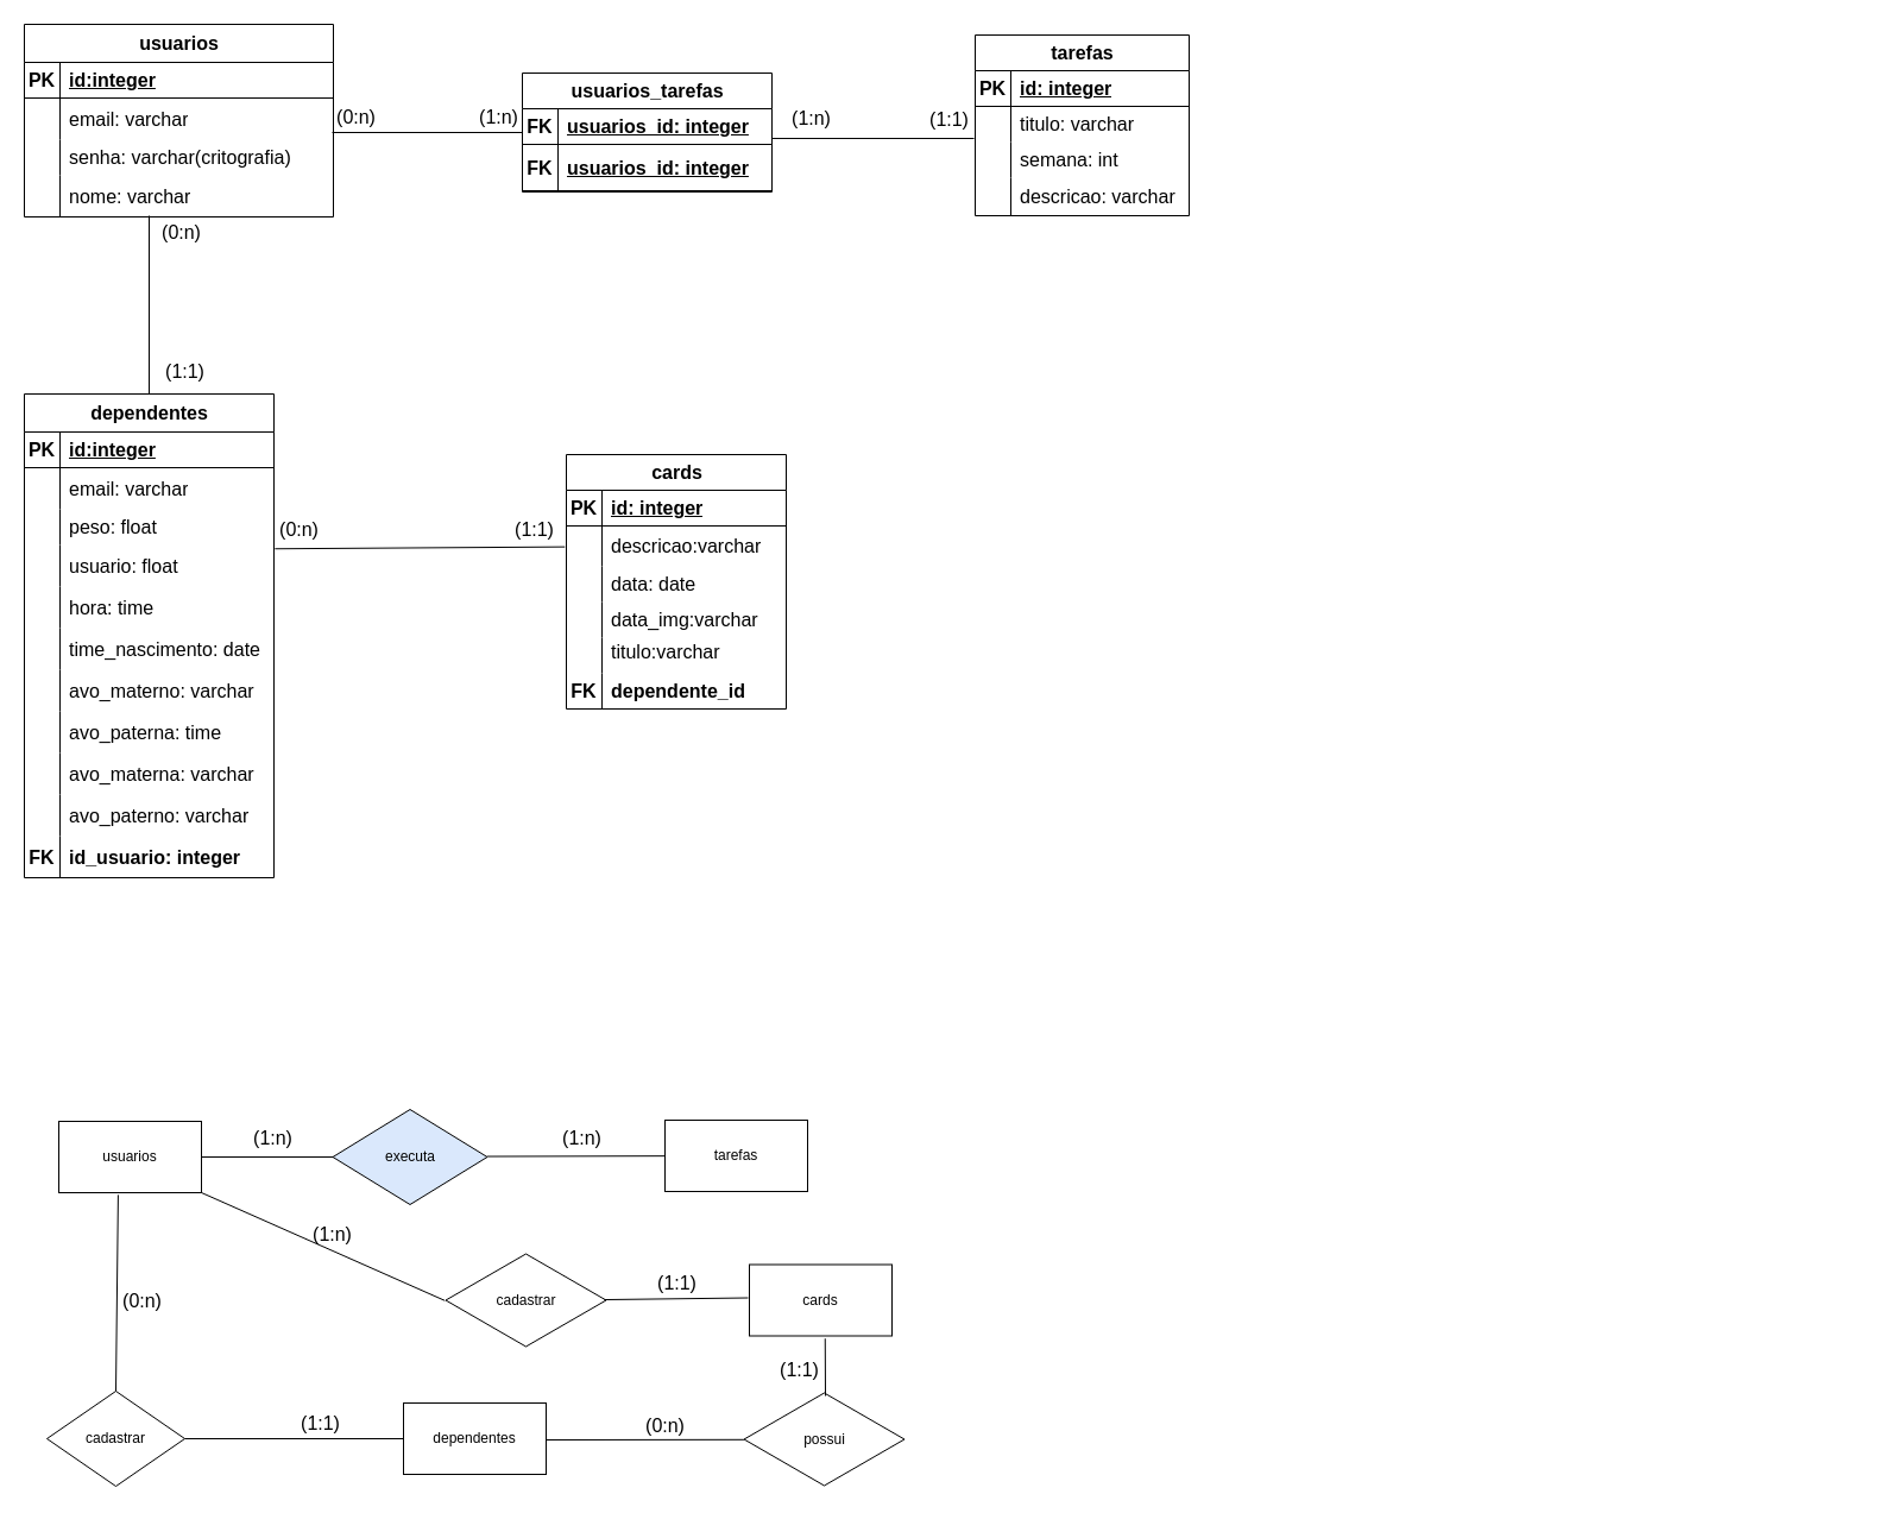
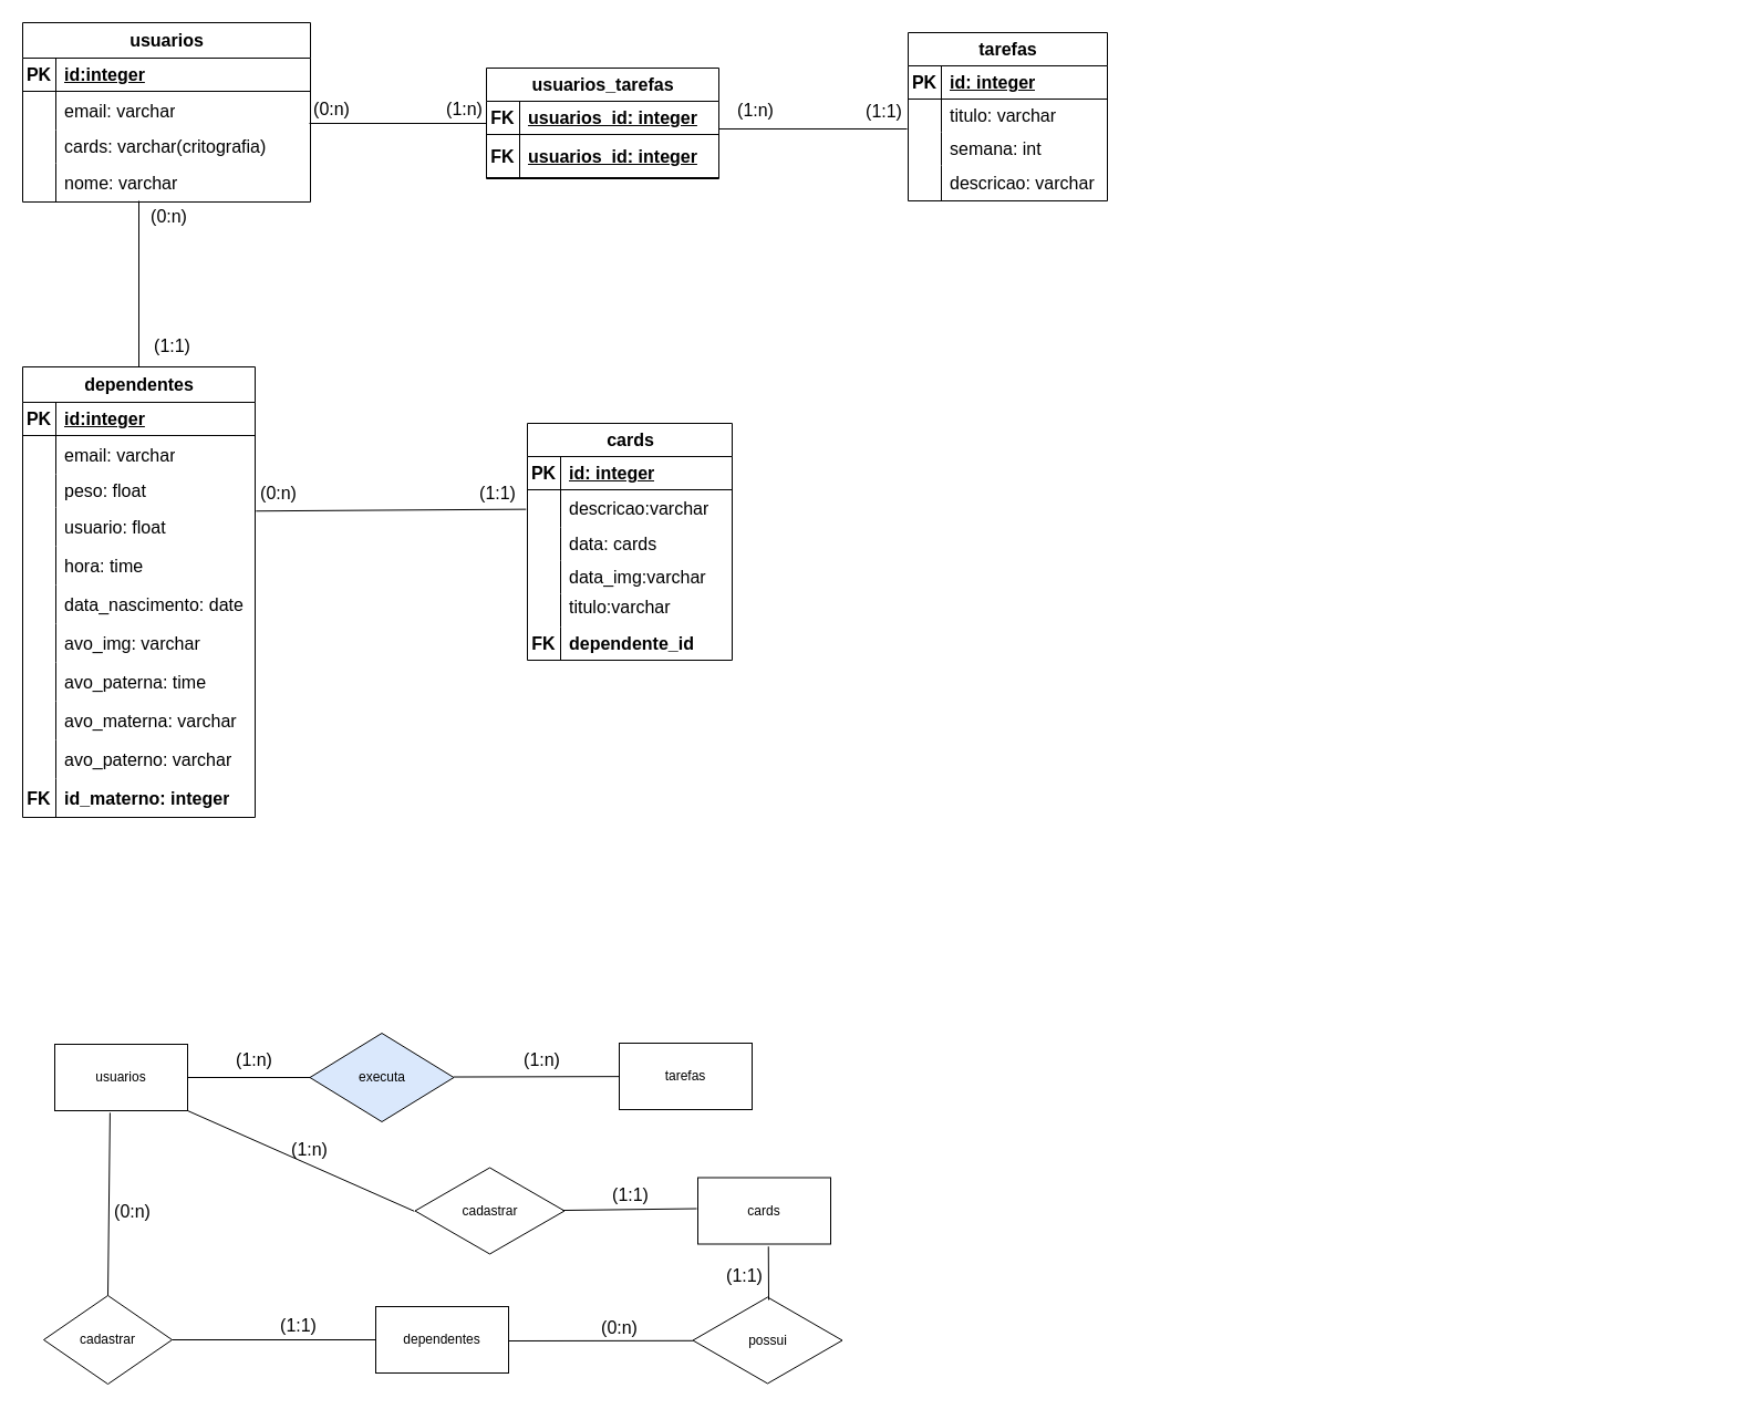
- <mxCell id="11" value="&lt;font style=&quot;font-size: 16px;&quot;&gt;senha: varchar(critografia)&lt;/font&gt;" style="shape=partialRectangle;connectable=0;fillColor=none;top=0;left=0;bottom=0;right=0;align=left;spacingLeft=6;overflow=hidden;whiteSpace=wrap;html=1;" parent="9" vertex="1"><mxGeometry x="30" width="230" height="30" as="geometry"><mxRectangle width="230" height="30" as="alternateBounds" /></mxGeometry></mxCell>
+ <mxCell id="11" value="&lt;font style=&quot;font-size: 16px;&quot;&gt;cards: varchar(critografia)&lt;/font&gt;" style="shape=partialRectangle;connectable=0;fillColor=none;top=0;left=0;bottom=0;right=0;align=left;spacingLeft=6;overflow=hidden;whiteSpace=wrap;html=1;" parent="9" vertex="1"><mxGeometry x="30" width="230" height="30" as="geometry"><mxRectangle width="230" height="30" as="alternateBounds" /></mxGeometry></mxCell>
- <mxCell id="59" value="&lt;font style=&quot;font-size: 16px;&quot;&gt;data: date&lt;/font&gt;" style="shape=partialRectangle;connectable=0;fillColor=none;top=0;left=0;bottom=0;right=0;align=left;spacingLeft=6;overflow=hidden;whiteSpace=wrap;html=1;" parent="57" vertex="1"><mxGeometry x="30" width="155" height="30" as="geometry"><mxRectangle width="155" height="30" as="alternateBounds" /></mxGeometry></mxCell>
+ <mxCell id="59" value="&lt;font style=&quot;font-size: 16px;&quot;&gt;data: cards&lt;/font&gt;" style="shape=partialRectangle;connectable=0;fillColor=none;top=0;left=0;bottom=0;right=0;align=left;spacingLeft=6;overflow=hidden;whiteSpace=wrap;html=1;" parent="57" vertex="1"><mxGeometry x="30" width="155" height="30" as="geometry"><mxRectangle width="155" height="30" as="alternateBounds" /></mxGeometry></mxCell>
- <mxCell id="92" value="&lt;font style=&quot;font-size: 16px;&quot;&gt;time_nascimento: date&lt;/font&gt;" style="shape=partialRectangle;connectable=0;fillColor=none;top=0;left=0;bottom=0;right=0;align=left;spacingLeft=6;overflow=hidden;whiteSpace=wrap;html=1;" vertex="1" parent="90"><mxGeometry x="30" width="180" height="35" as="geometry"><mxRectangle width="180" height="35" as="alternateBounds" /></mxGeometry></mxCell>
+ <mxCell id="92" value="&lt;font style=&quot;font-size: 16px;&quot;&gt;data_nascimento: date&lt;/font&gt;" style="shape=partialRectangle;connectable=0;fillColor=none;top=0;left=0;bottom=0;right=0;align=left;spacingLeft=6;overflow=hidden;whiteSpace=wrap;html=1;" vertex="1" parent="90"><mxGeometry x="30" width="180" height="35" as="geometry"><mxRectangle width="180" height="35" as="alternateBounds" /></mxGeometry></mxCell>
- <mxCell id="95" value="&lt;font style=&quot;font-size: 16px;&quot;&gt;avo_materno: varchar&lt;/font&gt;" style="shape=partialRectangle;connectable=0;fillColor=none;top=0;left=0;bottom=0;right=0;align=left;spacingLeft=6;overflow=hidden;whiteSpace=wrap;html=1;" vertex="1" parent="93"><mxGeometry x="30" width="180" height="35" as="geometry"><mxRectangle width="180" height="35" as="alternateBounds" /></mxGeometry></mxCell>
+ <mxCell id="95" value="&lt;font style=&quot;font-size: 16px;&quot;&gt;avo_img: varchar&lt;/font&gt;" style="shape=partialRectangle;connectable=0;fillColor=none;top=0;left=0;bottom=0;right=0;align=left;spacingLeft=6;overflow=hidden;whiteSpace=wrap;html=1;" vertex="1" parent="93"><mxGeometry x="30" width="180" height="35" as="geometry"><mxRectangle width="180" height="35" as="alternateBounds" /></mxGeometry></mxCell>
- <mxCell id="107" value="&lt;span style=&quot;font-size: 16px;&quot;&gt;&lt;b&gt;id_usuario: integer&lt;/b&gt;&lt;/span&gt;" style="shape=partialRectangle;connectable=0;fillColor=none;top=0;left=0;bottom=0;right=0;align=left;spacingLeft=6;overflow=hidden;whiteSpace=wrap;html=1;" vertex="1" parent="105"><mxGeometry x="30" width="180" height="35" as="geometry"><mxRectangle width="180" height="35" as="alternateBounds" /></mxGeometry></mxCell>
+ <mxCell id="107" value="&lt;span style=&quot;font-size: 16px;&quot;&gt;&lt;b&gt;id_materno: integer&lt;/b&gt;&lt;/span&gt;" style="shape=partialRectangle;connectable=0;fillColor=none;top=0;left=0;bottom=0;right=0;align=left;spacingLeft=6;overflow=hidden;whiteSpace=wrap;html=1;" vertex="1" parent="105"><mxGeometry x="30" width="180" height="35" as="geometry"><mxRectangle width="180" height="35" as="alternateBounds" /></mxGeometry></mxCell>
